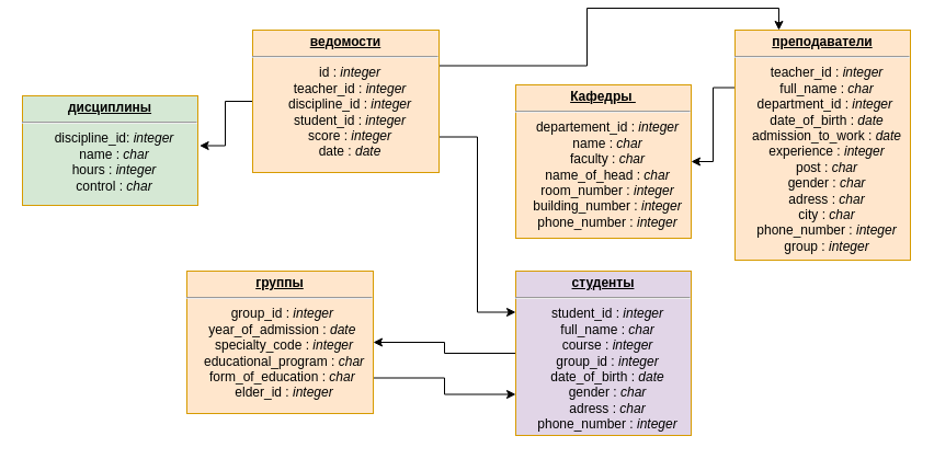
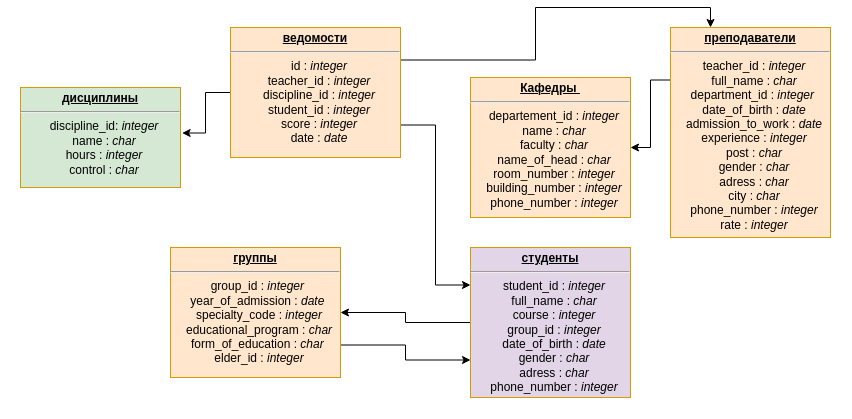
- <mxCell id="4" value="&lt;p style=&quot;margin: 4px 0px 0px; text-decoration: underline;&quot;&gt;&lt;b&gt;преподаватели&lt;/b&gt;&lt;/p&gt;&lt;hr&gt;&lt;p style=&quot;margin: 0px ; margin-left: 8px&quot;&gt;teacher_id : &lt;i&gt;integer&lt;/i&gt;&lt;br&gt;&lt;/p&gt;&lt;p style=&quot;margin: 0px ; margin-left: 8px&quot;&gt;full_name : &lt;i&gt;char&lt;/i&gt;&lt;/p&gt;&lt;p style=&quot;margin: 0px ; margin-left: 8px&quot;&gt;department_id : &lt;i&gt;integer&lt;/i&gt;&amp;nbsp;&lt;br&gt;&lt;/p&gt;&lt;p style=&quot;margin: 0px ; margin-left: 8px&quot;&gt;date_of_birth : &lt;i&gt;date&lt;/i&gt;&lt;br&gt;&lt;/p&gt;&lt;p style=&quot;margin: 0px ; margin-left: 8px&quot;&gt;admission_to_work : &lt;i&gt;date&lt;/i&gt;&lt;/p&gt;&lt;p style=&quot;margin: 0px ; margin-left: 8px&quot;&gt;experience : &lt;i&gt;integer&lt;/i&gt;&lt;/p&gt;&lt;p style=&quot;margin: 0px ; margin-left: 8px&quot;&gt;post : &lt;i&gt;char&lt;/i&gt;&lt;br&gt;&lt;/p&gt;&lt;p style=&quot;margin: 0px ; margin-left: 8px&quot;&gt;gender : &lt;i&gt;char&lt;/i&gt;&lt;br&gt;&lt;/p&gt;&lt;p style=&quot;margin: 0px ; margin-left: 8px&quot;&gt;adress : &lt;i&gt;char&lt;/i&gt;&lt;/p&gt;&lt;p style=&quot;margin: 0px ; margin-left: 8px&quot;&gt;city : &lt;i&gt;char&lt;/i&gt;&lt;/p&gt;&lt;p style=&quot;margin: 0px ; margin-left: 8px&quot;&gt;phone_number : &lt;i&gt;integer&lt;/i&gt;&lt;/p&gt;&lt;p style=&quot;margin: 0px ; margin-left: 8px&quot;&gt;group : &lt;i&gt;integer&lt;/i&gt;&lt;/p&gt;" style="verticalAlign=top;align=center;overflow=fill;fontSize=12;fontFamily=Helvetica;html=1;rounded=0;shadow=0;comic=0;labelBackgroundColor=none;strokeWidth=1;fillColor=#ffe6cc;strokeColor=#d79b00;" vertex="1" parent="1"><mxGeometry x="670" y="20" width="160" height="210" as="geometry" /></mxCell>
+ <mxCell id="4" value="&lt;p style=&quot;margin: 4px 0px 0px; text-decoration: underline;&quot;&gt;&lt;b&gt;преподаватели&lt;/b&gt;&lt;/p&gt;&lt;hr&gt;&lt;p style=&quot;margin: 0px ; margin-left: 8px&quot;&gt;teacher_id : &lt;i&gt;integer&lt;/i&gt;&lt;br&gt;&lt;/p&gt;&lt;p style=&quot;margin: 0px ; margin-left: 8px&quot;&gt;full_name : &lt;i&gt;char&lt;/i&gt;&lt;/p&gt;&lt;p style=&quot;margin: 0px ; margin-left: 8px&quot;&gt;department_id : &lt;i&gt;integer&lt;/i&gt;&amp;nbsp;&lt;br&gt;&lt;/p&gt;&lt;p style=&quot;margin: 0px ; margin-left: 8px&quot;&gt;date_of_birth : &lt;i&gt;date&lt;/i&gt;&lt;br&gt;&lt;/p&gt;&lt;p style=&quot;margin: 0px ; margin-left: 8px&quot;&gt;admission_to_work : &lt;i&gt;date&lt;/i&gt;&lt;/p&gt;&lt;p style=&quot;margin: 0px ; margin-left: 8px&quot;&gt;experience : &lt;i&gt;integer&lt;/i&gt;&lt;/p&gt;&lt;p style=&quot;margin: 0px ; margin-left: 8px&quot;&gt;post : &lt;i&gt;char&lt;/i&gt;&lt;br&gt;&lt;/p&gt;&lt;p style=&quot;margin: 0px ; margin-left: 8px&quot;&gt;gender : &lt;i&gt;char&lt;/i&gt;&lt;br&gt;&lt;/p&gt;&lt;p style=&quot;margin: 0px ; margin-left: 8px&quot;&gt;adress : &lt;i&gt;char&lt;/i&gt;&lt;/p&gt;&lt;p style=&quot;margin: 0px ; margin-left: 8px&quot;&gt;city : &lt;i&gt;char&lt;/i&gt;&lt;/p&gt;&lt;p style=&quot;margin: 0px ; margin-left: 8px&quot;&gt;phone_number : &lt;i&gt;integer&lt;/i&gt;&lt;/p&gt;&lt;p style=&quot;margin: 0px ; margin-left: 8px&quot;&gt;rate : &lt;i&gt;integer&lt;/i&gt;&lt;/p&gt;" style="verticalAlign=top;align=center;overflow=fill;fontSize=12;fontFamily=Helvetica;html=1;rounded=0;shadow=0;comic=0;labelBackgroundColor=none;strokeWidth=1;fillColor=#ffe6cc;strokeColor=#d79b00;" vertex="1" parent="1"><mxGeometry x="670" y="20" width="160" height="210" as="geometry" /></mxCell>
